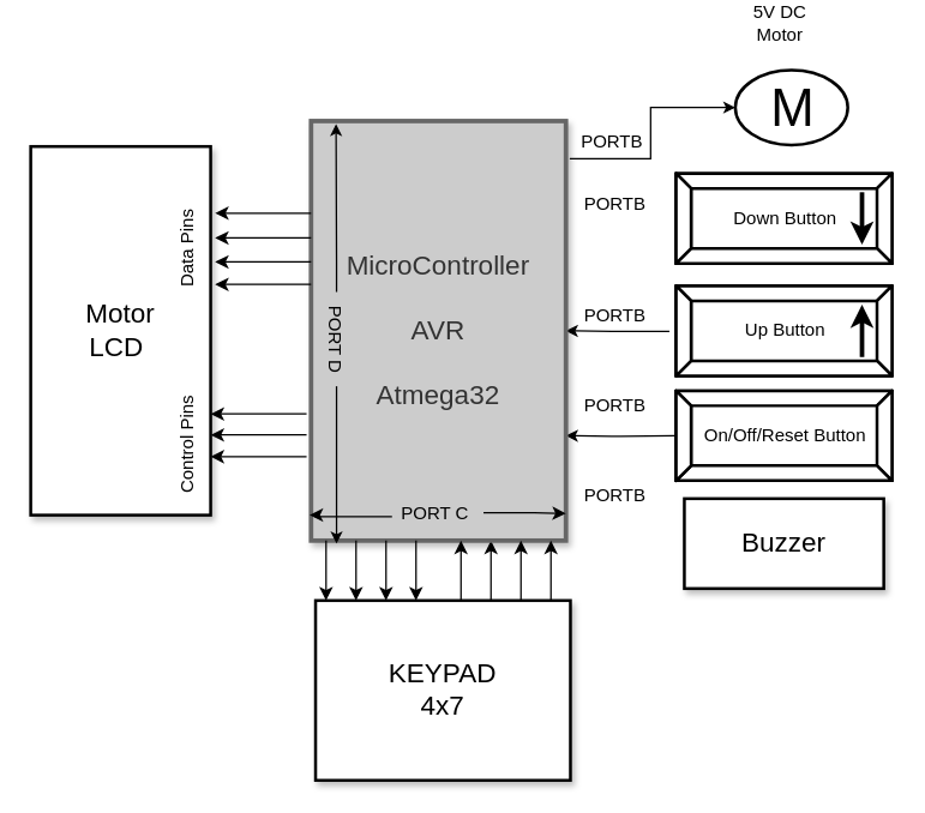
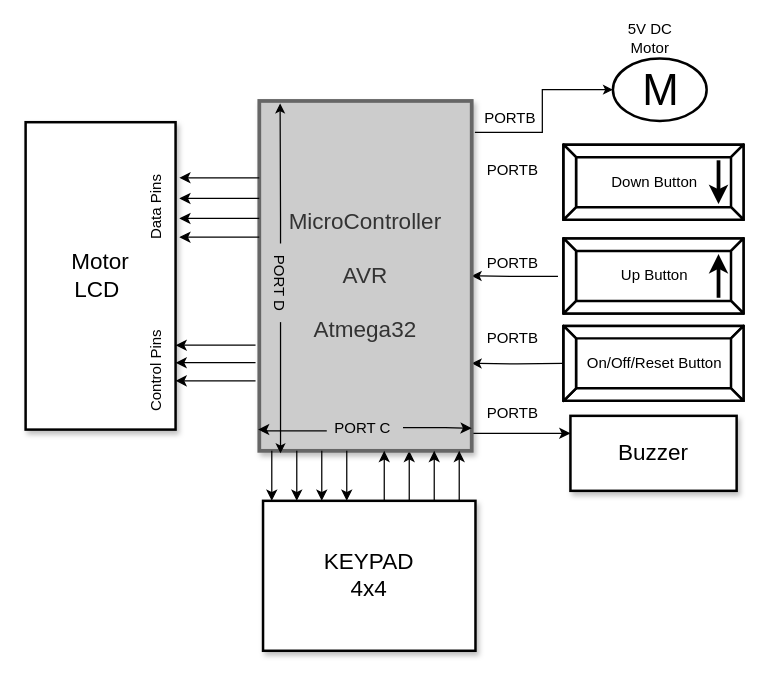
- <mxCell id="29" value="5V DC Motor" style="text;html=1;strokeColor=none;fillColor=none;align=center;verticalAlign=middle;whiteSpace=wrap;rounded=0;" parent="1" vertex="1"><mxGeometry x="495" y="5" width="50" height="20" as="geometry" /></mxCell>
+ <mxCell id="29" value="5V DC Motor" style="text;html=1;strokeColor=none;fillColor=none;align=center;verticalAlign=middle;whiteSpace=wrap;rounded=0;" parent="1" vertex="1"><mxGeometry x="495" y="20" width="50" height="20" as="geometry" /></mxCell>
+ <mxCell id="2" style="edgeStyle=elbowEdgeStyle;rounded=0;html=1;startArrow=none;startFill=0;jettySize=auto;orthogonalLoop=1;fontSize=18;elbow=vertical;" parent="1" source="6" target="7" edge="1"><mxGeometry relative="1" as="geometry" /></mxCell>
- <mxCell id="8" value="KEYPAD&lt;br&gt;4x7" style="whiteSpace=wrap;html=1;shadow=1;fontSize=18;fillColor=#FFFFFF;strokeColor=#000000;strokeWidth=2;" parent="1" vertex="1"><mxGeometry x="210" y="400" width="170" height="120" as="geometry" /></mxCell>
+ <mxCell id="8" value="KEYPAD&lt;br&gt;4x4" style="whiteSpace=wrap;html=1;shadow=1;fontSize=18;fillColor=#FFFFFF;strokeColor=#000000;strokeWidth=2;" parent="1" vertex="1"><mxGeometry x="210" y="400" width="170" height="120" as="geometry" /></mxCell>
